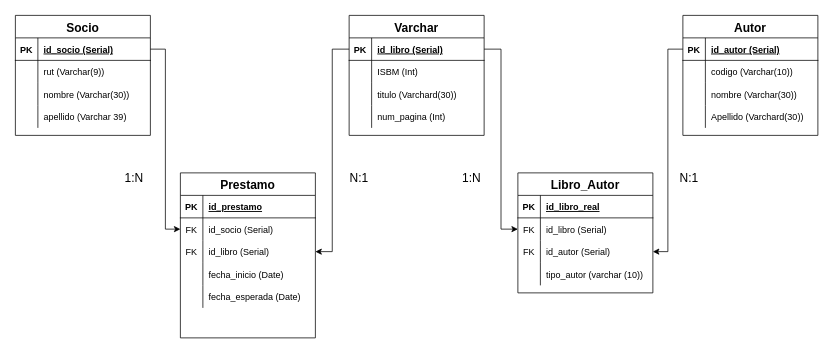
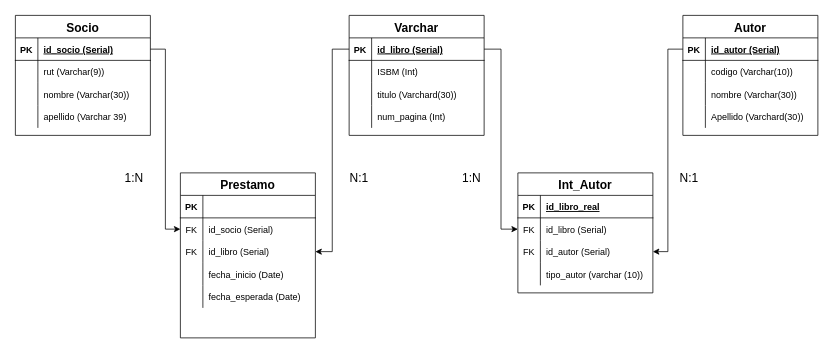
- <mxCell id="48" value="Libro_Autor" style="shape=table;startSize=30;container=1;collapsible=1;childLayout=tableLayout;fixedRows=1;rowLines=0;fontStyle=1;align=center;resizeLast=1;fontSize=16;" vertex="1" parent="1"><mxGeometry x="690" y="230" width="180" height="160" as="geometry" /></mxCell>
+ <mxCell id="48" value="Int_Autor" style="shape=table;startSize=30;container=1;collapsible=1;childLayout=tableLayout;fixedRows=1;rowLines=0;fontStyle=1;align=center;resizeLast=1;fontSize=16;" vertex="1" parent="1"><mxGeometry x="690" y="230" width="180" height="160" as="geometry" /></mxCell>
- <mxCell id="20" value="id_prestamo" style="shape=partialRectangle;connectable=0;fillColor=none;top=0;left=0;bottom=0;right=0;align=left;spacingLeft=6;fontStyle=5;overflow=hidden;" vertex="1" parent="18"><mxGeometry x="30" width="150" height="30" as="geometry" /></mxCell>
